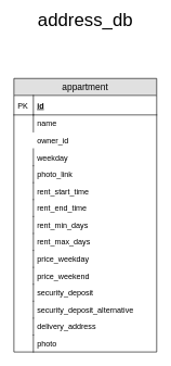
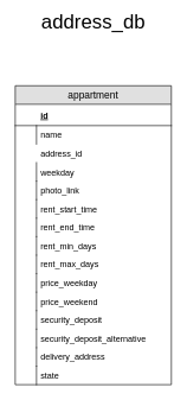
- <mxCell id="5" value="PK" style="shape=partialRectangle;top=0;left=0;bottom=0;fillColor=none;align=left;verticalAlign=middle;spacingLeft=4;spacingRight=4;overflow=hidden;rotatable=0;points=[];portConstraint=eastwest;part=1;fontSize=12;" parent="4" vertex="1" connectable="0"><mxGeometry width="30" height="30" as="geometry" /></mxCell>
- <mxCell id="8" value="owner_id" style="shape=partialRectangle;top=0;left=0;right=0;bottom=0;align=left;verticalAlign=top;fillColor=none;spacingLeft=34;spacingRight=4;overflow=hidden;rotatable=0;points=[[0,0.5],[1,0.5]];portConstraint=eastwest;dropTarget=0;fontSize=12;" parent="3" vertex="1"><mxGeometry y="82" width="220" height="26" as="geometry" /></mxCell>
+ <mxCell id="8" value="address_id" style="shape=partialRectangle;top=0;left=0;right=0;bottom=0;align=left;verticalAlign=top;fillColor=none;spacingLeft=34;spacingRight=4;overflow=hidden;rotatable=0;points=[[0,0.5],[1,0.5]];portConstraint=eastwest;dropTarget=0;fontSize=12;" parent="3" vertex="1"><mxGeometry y="82" width="220" height="26" as="geometry" /></mxCell>
- <mxCell id="31" value="photo" style="shape=partialRectangle;top=0;left=0;right=0;bottom=0;align=left;verticalAlign=top;fillColor=none;spacingLeft=34;spacingRight=4;overflow=hidden;rotatable=0;points=[[0,0.5],[1,0.5]];portConstraint=eastwest;dropTarget=0;fontSize=12;" parent="3" vertex="1"><mxGeometry y="394" width="220" height="26" as="geometry" /></mxCell>
+ <mxCell id="31" value="state" style="shape=partialRectangle;top=0;left=0;right=0;bottom=0;align=left;verticalAlign=top;fillColor=none;spacingLeft=34;spacingRight=4;overflow=hidden;rotatable=0;points=[[0,0.5],[1,0.5]];portConstraint=eastwest;dropTarget=0;fontSize=12;" parent="3" vertex="1"><mxGeometry y="394" width="220" height="26" as="geometry" /></mxCell>
